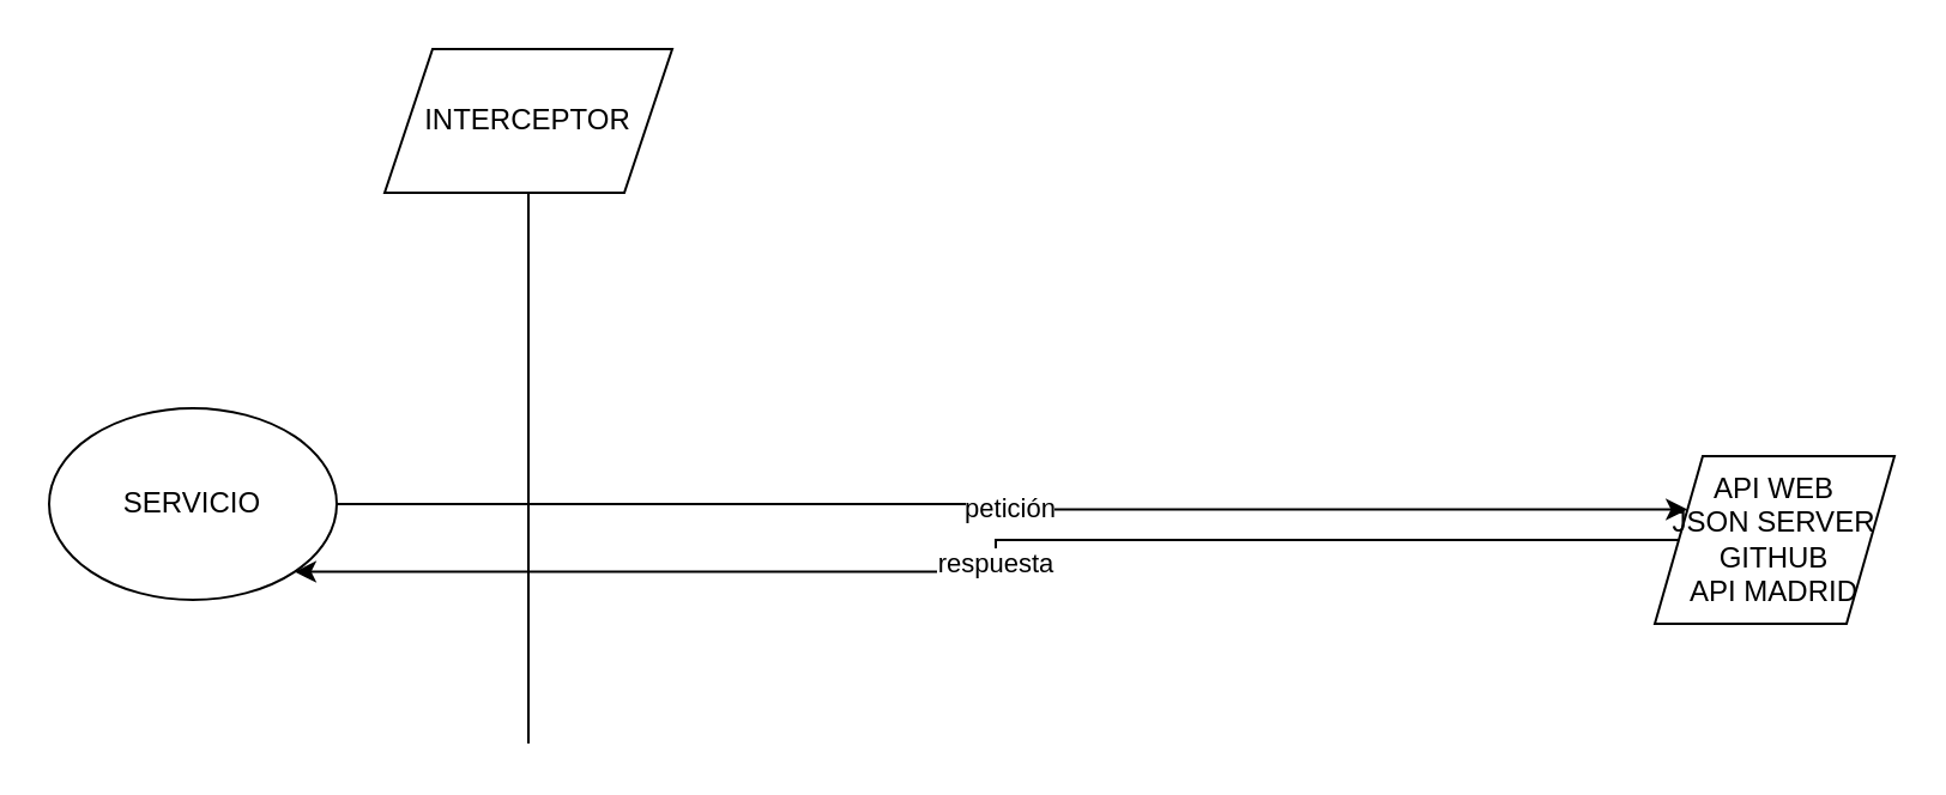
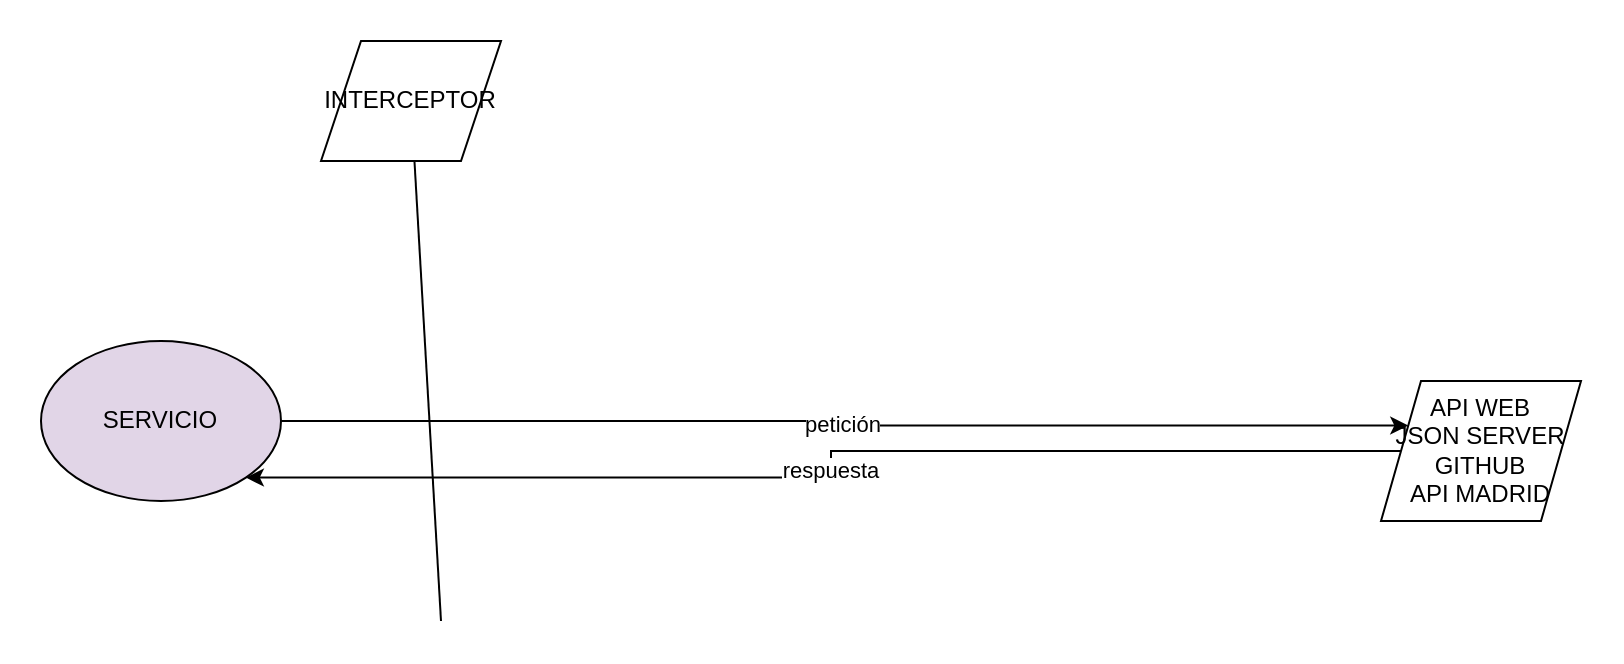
- <mxCell id="7" value="INTERCEPTOR" style="shape=parallelogram;perimeter=parallelogramPerimeter;whiteSpace=wrap;html=1;fixedSize=1;" vertex="1" parent="1"><mxGeometry x="160" y="20" width="120" height="60" as="geometry" /></mxCell>
+ <mxCell id="7" value="INTERCEPTOR" style="shape=parallelogram;perimeter=parallelogramPerimeter;whiteSpace=wrap;html=1;fixedSize=1;" vertex="1" parent="1"><mxGeometry x="160" y="20" width="90" height="60" as="geometry" /></mxCell>
- <mxCell id="3" value="SERVICIO" style="ellipse;whiteSpace=wrap;html=1;" vertex="1" parent="1"><mxGeometry x="20" y="170" width="120" height="80" as="geometry" /></mxCell>
+ <mxCell id="3" value="SERVICIO" style="ellipse;whiteSpace=wrap;html=1;fillColor=#e1d5e7;" vertex="1" parent="1"><mxGeometry x="20" y="170" width="120" height="80" as="geometry" /></mxCell>
